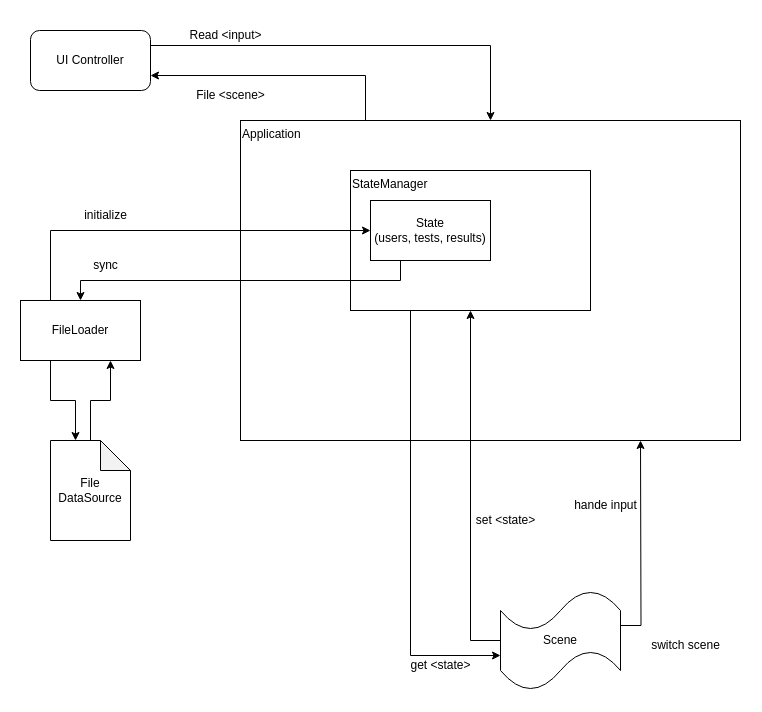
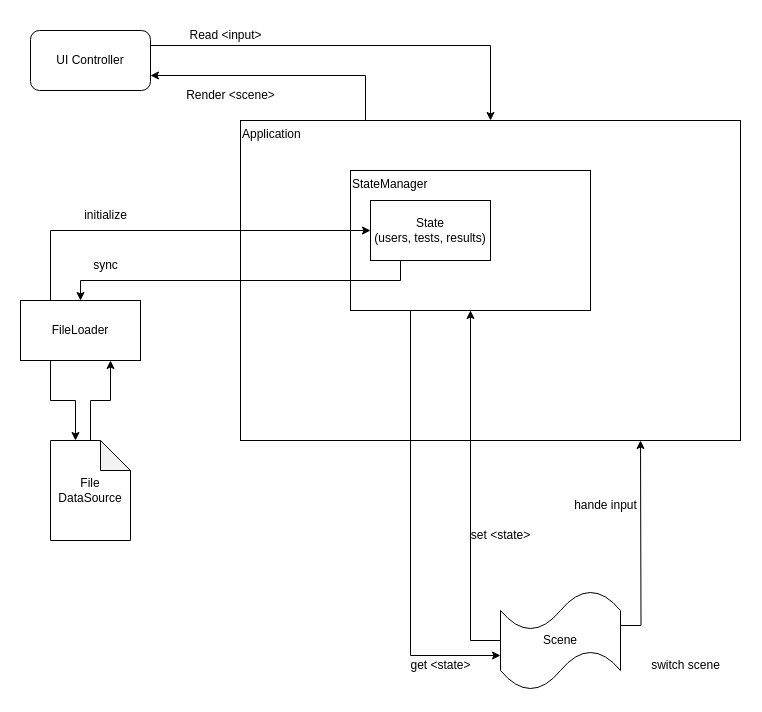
- <mxCell id="22" value="File &amp;lt;scene&amp;gt;" style="text;html=1;align=center;verticalAlign=middle;resizable=0;points=[];autosize=1;strokeColor=none;fillColor=none;" parent="1" vertex="1"><mxGeometry x="175" y="80" width="110" height="30" as="geometry" /></mxCell>
+ <mxCell id="22" value="Render &amp;lt;scene&amp;gt;" style="text;html=1;align=center;verticalAlign=middle;resizable=0;points=[];autosize=1;strokeColor=none;fillColor=none;" parent="1" vertex="1"><mxGeometry x="175" y="80" width="110" height="30" as="geometry" /></mxCell>
- <mxCell id="19" value="set &amp;lt;state&amp;gt;" style="text;html=1;align=center;verticalAlign=middle;resizable=0;points=[];autosize=1;strokeColor=none;fillColor=none;" parent="1" vertex="1"><mxGeometry x="465" y="505" width="80" height="30" as="geometry" /></mxCell>
+ <mxCell id="19" value="set &amp;lt;state&amp;gt;" style="text;html=1;align=center;verticalAlign=middle;resizable=0;points=[];autosize=1;strokeColor=none;fillColor=none;" parent="1" vertex="1"><mxGeometry x="460" y="520" width="80" height="30" as="geometry" /></mxCell>
- <mxCell id="25" value="switch scene" style="text;html=1;align=center;verticalAlign=middle;resizable=0;points=[];autosize=1;strokeColor=none;fillColor=none;" parent="1" vertex="1"><mxGeometry x="640" y="630" width="90" height="30" as="geometry" /></mxCell>
+ <mxCell id="25" value="switch scene" style="text;html=1;align=center;verticalAlign=middle;resizable=0;points=[];autosize=1;strokeColor=none;fillColor=none;" parent="1" vertex="1"><mxGeometry x="640" y="650" width="90" height="30" as="geometry" /></mxCell>
